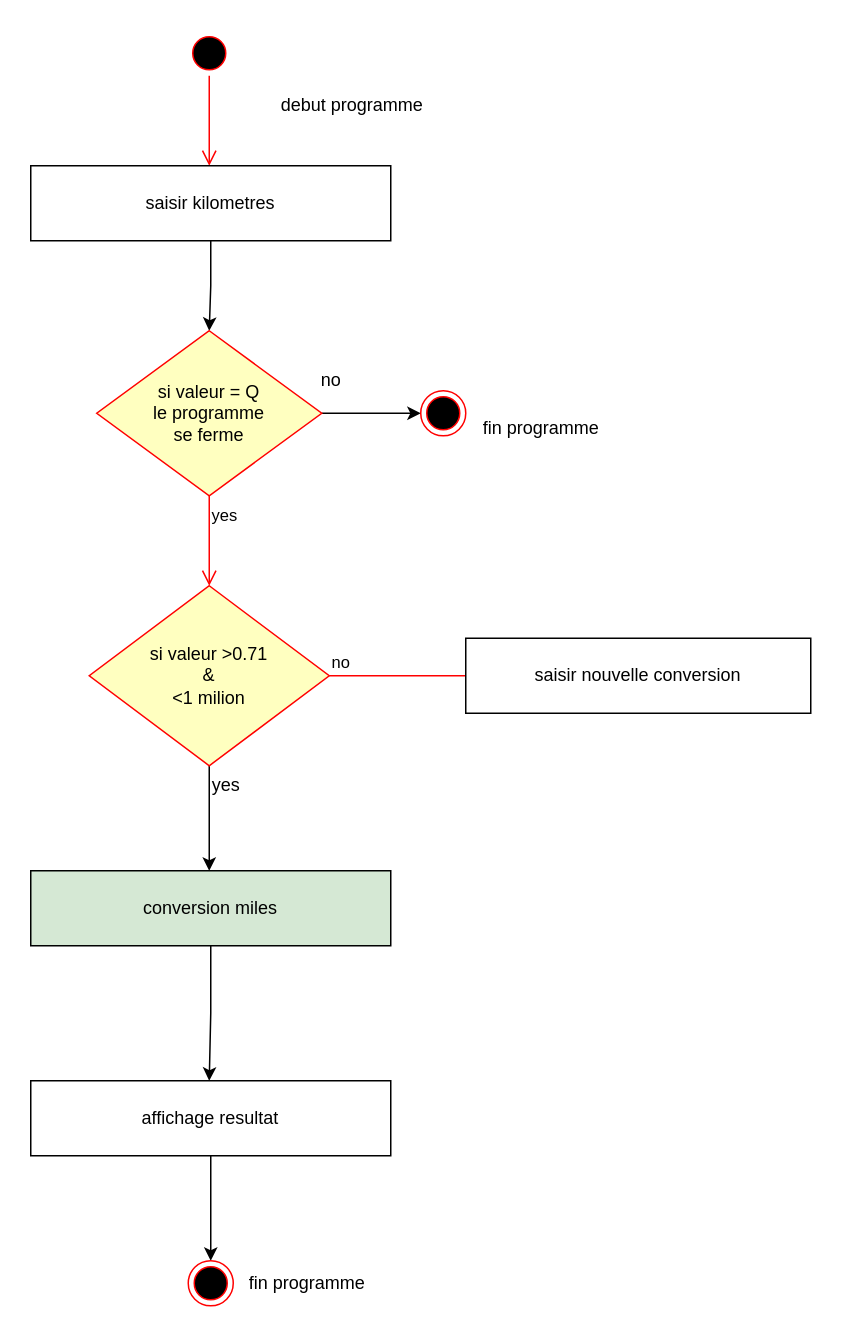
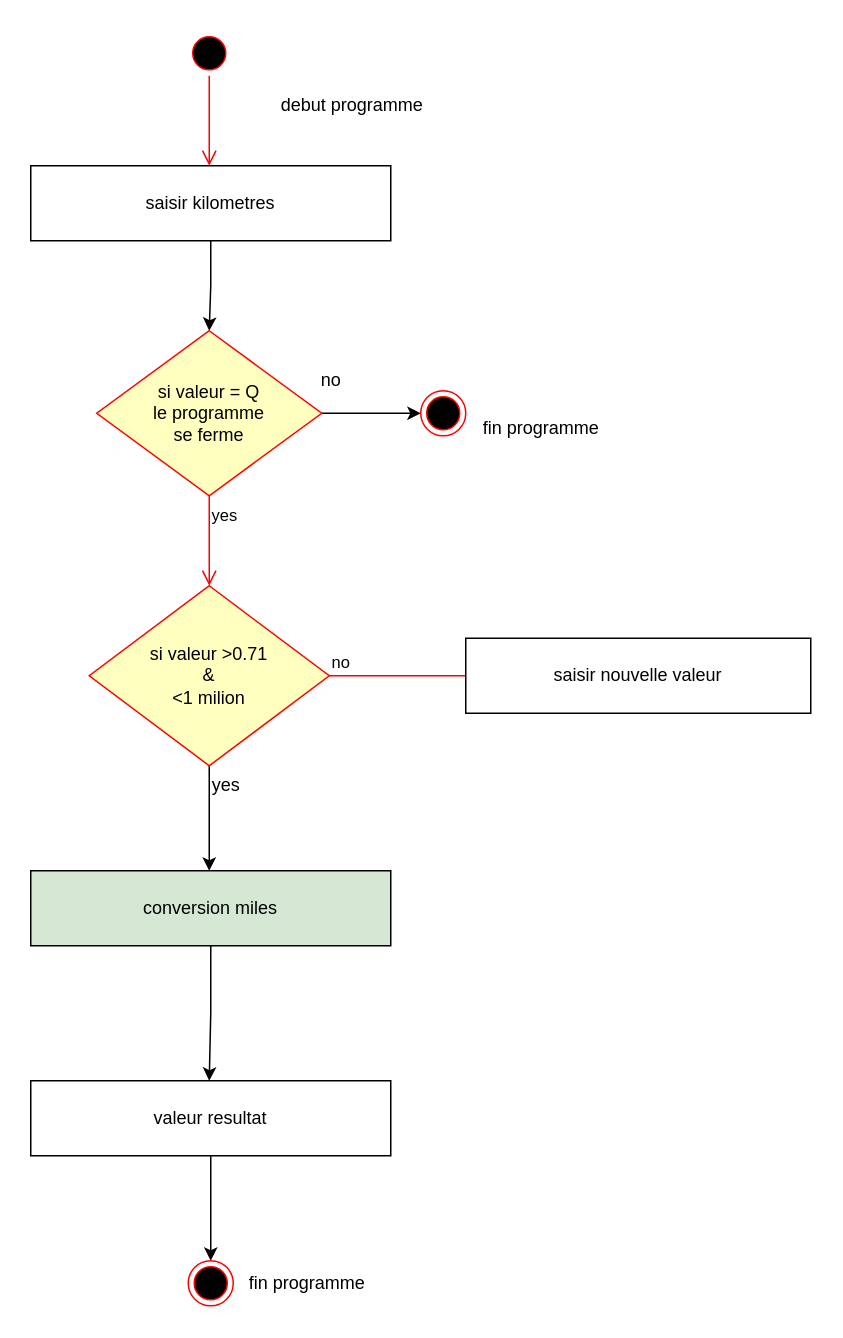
- <mxCell id="15" value="saisir nouvelle conversion&lt;br&gt;" style="html=1;whiteSpace=wrap;" parent="1" vertex="1"><mxGeometry x="310" y="425" width="230" height="50" as="geometry" /></mxCell>
+ <mxCell id="15" value="saisir nouvelle valeur&lt;br&gt;" style="html=1;whiteSpace=wrap;" parent="1" vertex="1"><mxGeometry x="310" y="425" width="230" height="50" as="geometry" /></mxCell>
- <mxCell id="19" value="affichage resultat" style="html=1;whiteSpace=wrap;" parent="1" vertex="1"><mxGeometry x="20" y="720" width="240" height="50" as="geometry" /></mxCell>
+ <mxCell id="19" value="valeur resultat" style="html=1;whiteSpace=wrap;" parent="1" vertex="1"><mxGeometry x="20" y="720" width="240" height="50" as="geometry" /></mxCell>
